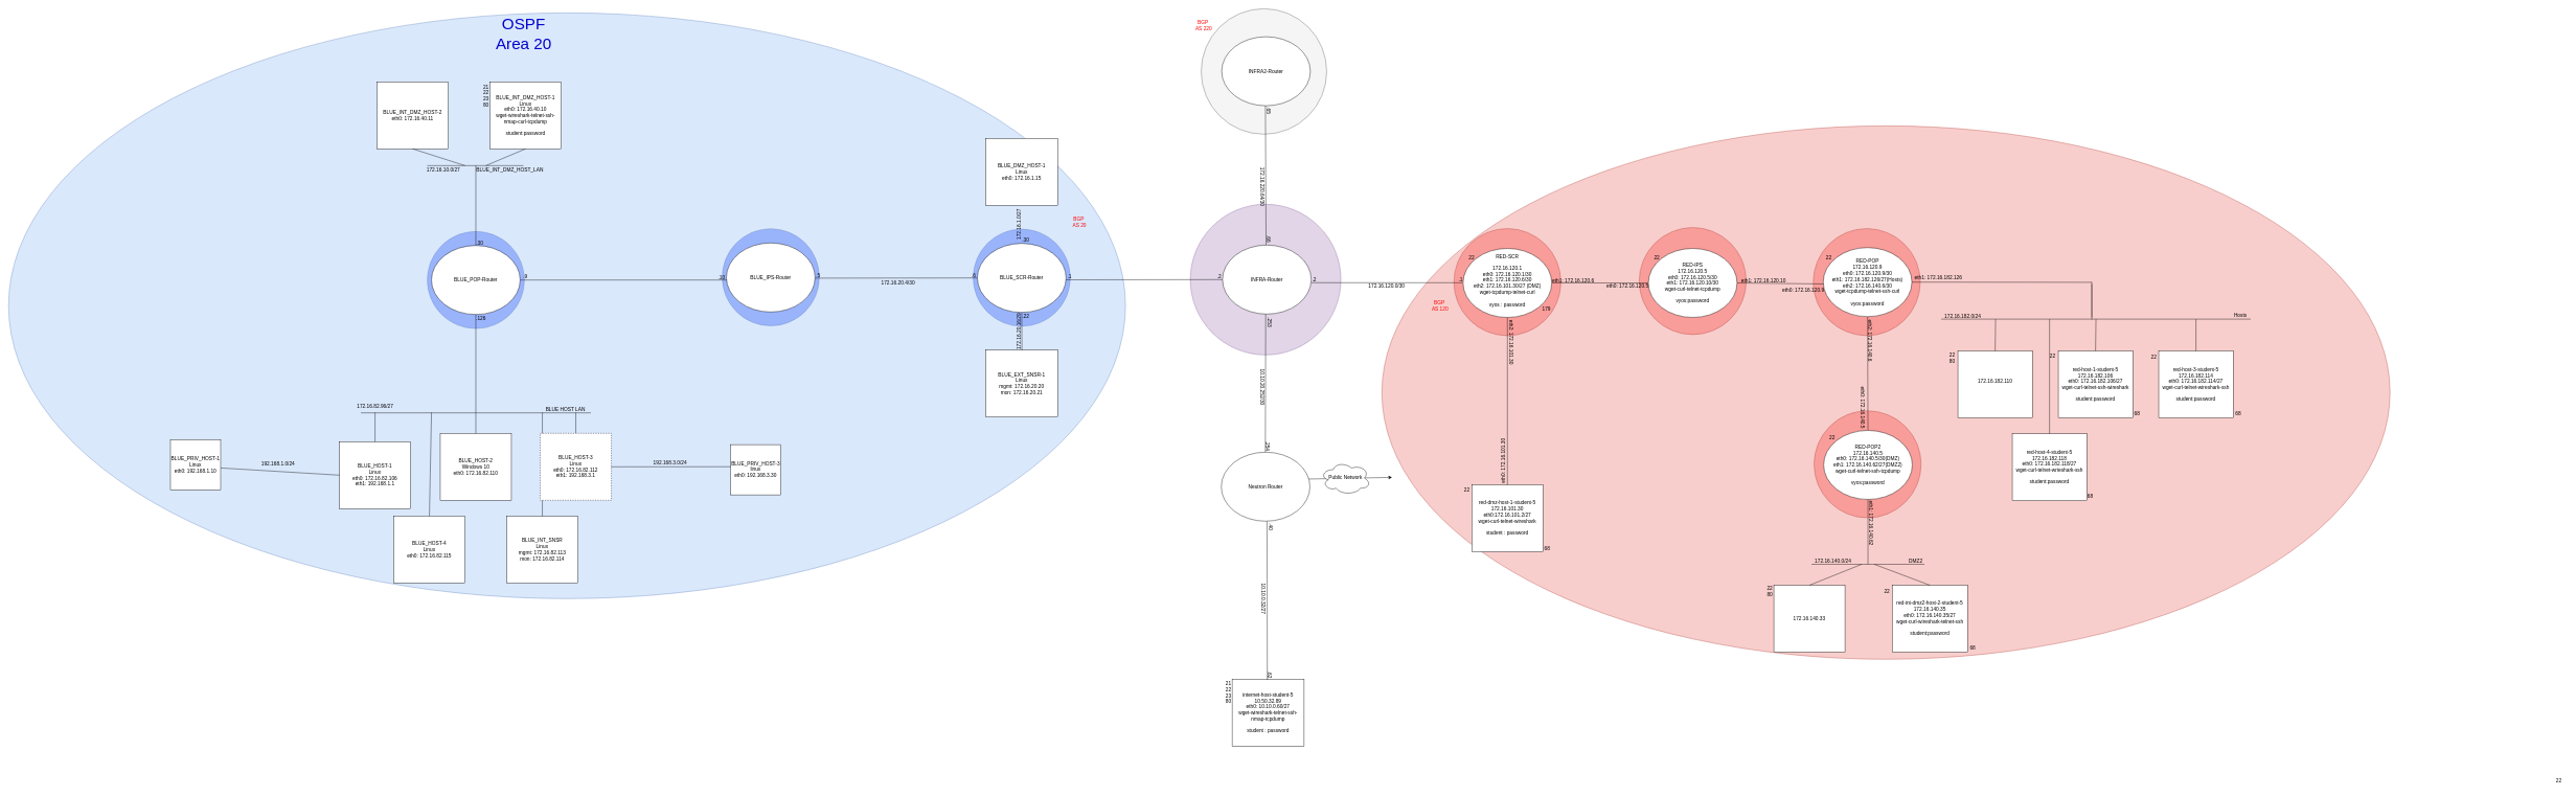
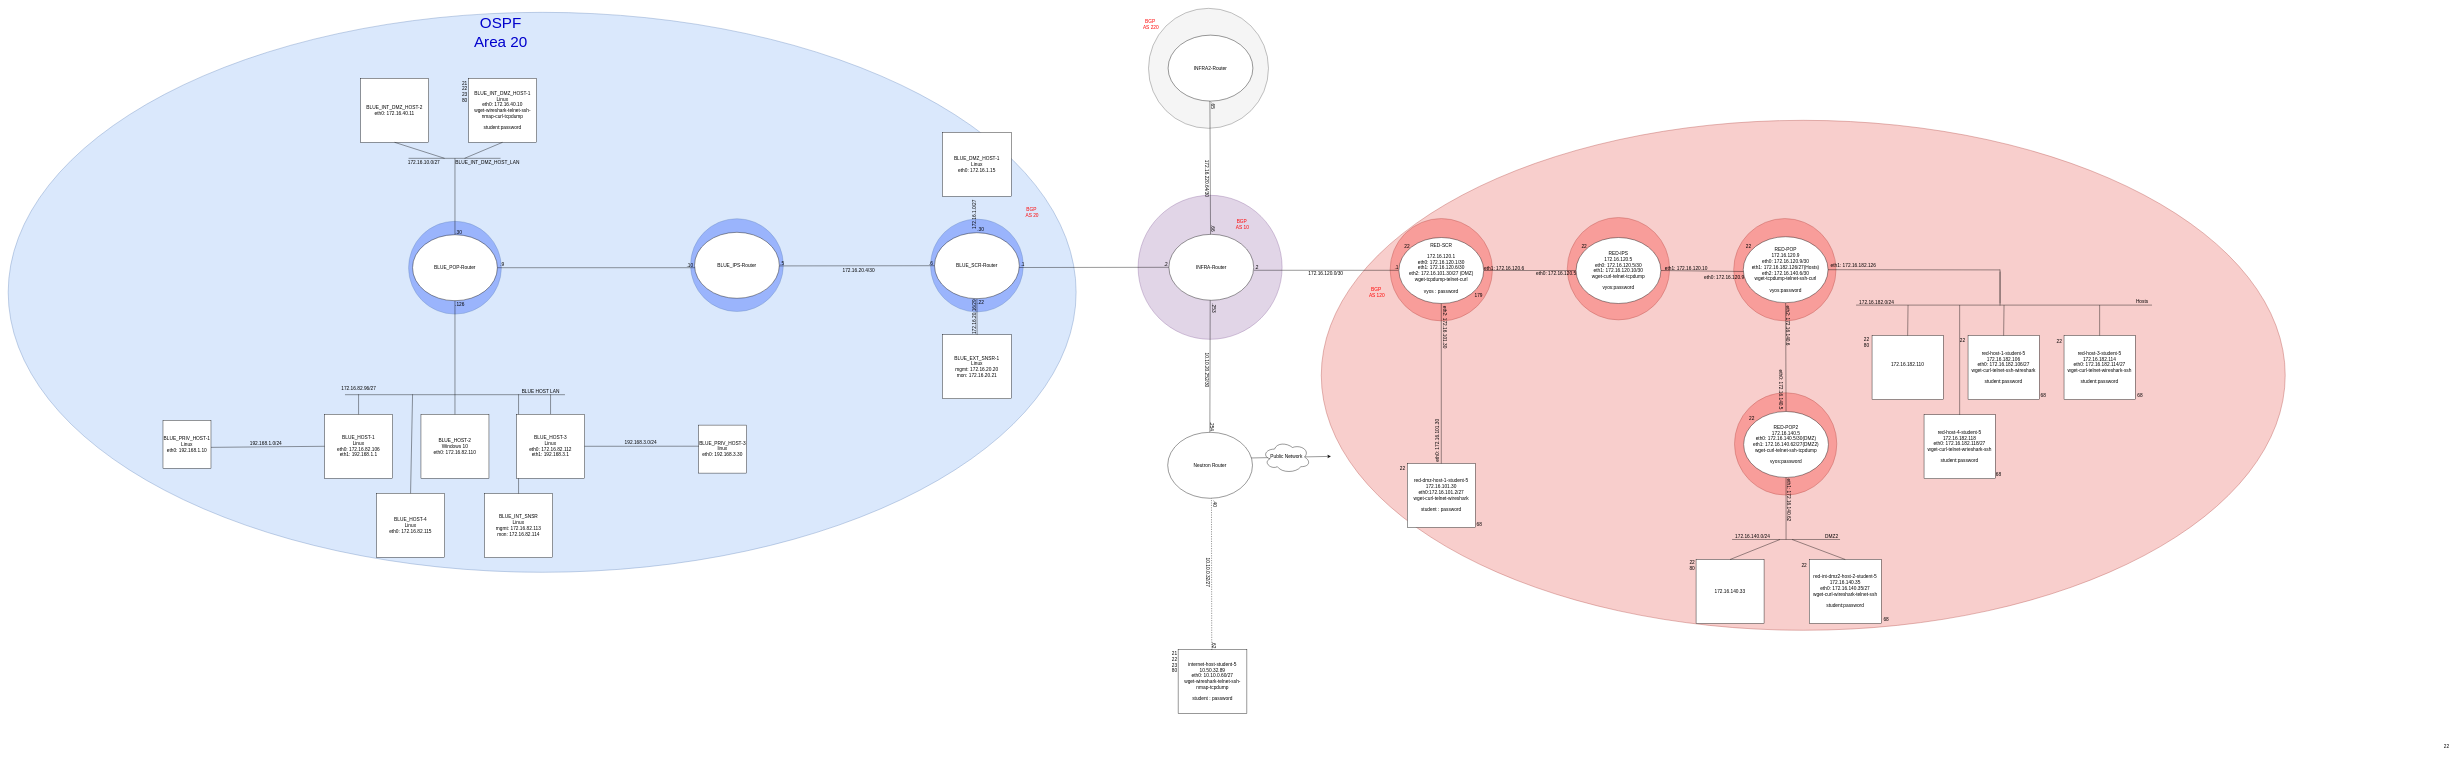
+ <mxCell id="55" value="&lt;div&gt;BGP&lt;/div&gt;&lt;div&gt;&amp;nbsp;AS 10&lt;/div&gt;" style="text;html=1;align=center;verticalAlign=middle;resizable=0;points=[];autosize=1;strokeColor=none;fillColor=none;fontColor=#FF0000;" parent="1" vertex="1"><mxGeometry x="3074" y="540" width="60" height="40" as="geometry" /></mxCell>
- <mxCell id="83" value="&lt;div&gt;BLUE_HOST-3&lt;/div&gt;&lt;div&gt;Linux&lt;br&gt;&lt;/div&gt;&lt;div&gt;eth0: 172.16.82.112&lt;/div&gt;&lt;div&gt;eth1: 192.168.3.1&lt;br&gt;&lt;/div&gt;" style="rounded=0;whiteSpace=wrap;html=1;dashed=1;" vertex="1" parent="1"><mxGeometry x="1291" y="1035" width="170" height="160" as="geometry" /></mxCell>
+ <mxCell id="83" value="&lt;div&gt;BLUE_HOST-3&lt;/div&gt;&lt;div&gt;Linux&lt;br&gt;&lt;/div&gt;&lt;div&gt;eth0: 172.16.82.112&lt;/div&gt;&lt;div&gt;eth1: 192.168.3.1&lt;br&gt;&lt;/div&gt;" style="rounded=0;whiteSpace=wrap;html=1;" vertex="1" parent="1"><mxGeometry x="1291" y="1035" width="170" height="160" as="geometry" /></mxCell>
- <mxCell id="68" value="&lt;div&gt;BLUE_HOST-1&lt;/div&gt;&lt;div&gt;Linux&lt;br&gt;&lt;/div&gt;&lt;div&gt;eth0: 172.16.82.106&lt;/div&gt;&lt;div&gt;eth1: 192.168.1.1&lt;br&gt;&lt;/div&gt;" style="rounded=0;whiteSpace=wrap;html=1;" vertex="1" parent="1"><mxGeometry x="811" y="1055" width="170" height="160" as="geometry" /></mxCell>
+ <mxCell id="68" value="&lt;div&gt;BLUE_HOST-1&lt;/div&gt;&lt;div&gt;Linux&lt;br&gt;&lt;/div&gt;&lt;div&gt;eth0: 172.16.82.106&lt;/div&gt;&lt;div&gt;eth1: 192.168.1.1&lt;br&gt;&lt;/div&gt;" style="rounded=0;whiteSpace=wrap;html=1;" vertex="1" parent="1"><mxGeometry x="811" y="1035" width="170" height="160" as="geometry" /></mxCell>
- <mxCell id="122" value="" style="endArrow=none;html=1;rounded=0;exitX=0.489;exitY=0.008;exitDx=0;exitDy=0;entryX=0.516;entryY=1.002;entryDx=0;entryDy=0;entryPerimeter=0;exitPerimeter=0;" edge="1" parent="1" source="13" target="121"><mxGeometry width="50" height="50" relative="1" as="geometry"><mxPoint x="3027.76" y="1623" as="sourcePoint" /><mxPoint x="3027.76" y="1245" as="targetPoint" /></mxGeometry></mxCell>
+ <mxCell id="122" value="" style="endArrow=none;html=1;rounded=0;exitX=0.489;exitY=0.008;exitDx=0;exitDy=0;entryX=0.516;entryY=1.002;entryDx=0;entryDy=0;entryPerimeter=0;exitPerimeter=0;dashed=1;" edge="1" parent="1" source="13" target="121"><mxGeometry width="50" height="50" relative="1" as="geometry"><mxPoint x="3027.76" y="1623" as="sourcePoint" /><mxPoint x="3027.76" y="1245" as="targetPoint" /></mxGeometry></mxCell>
